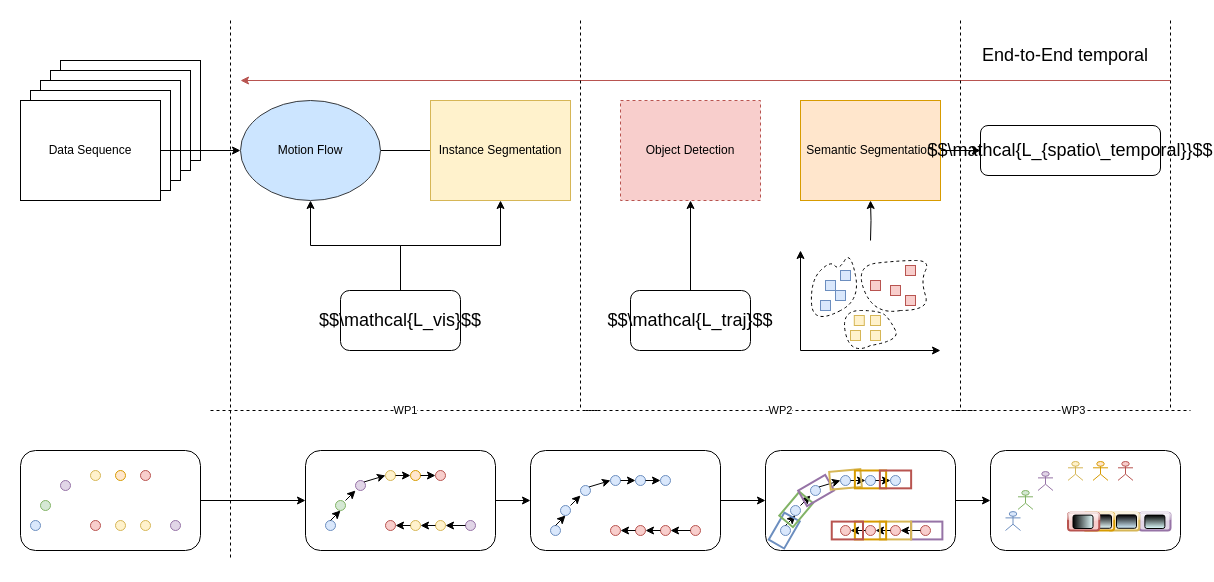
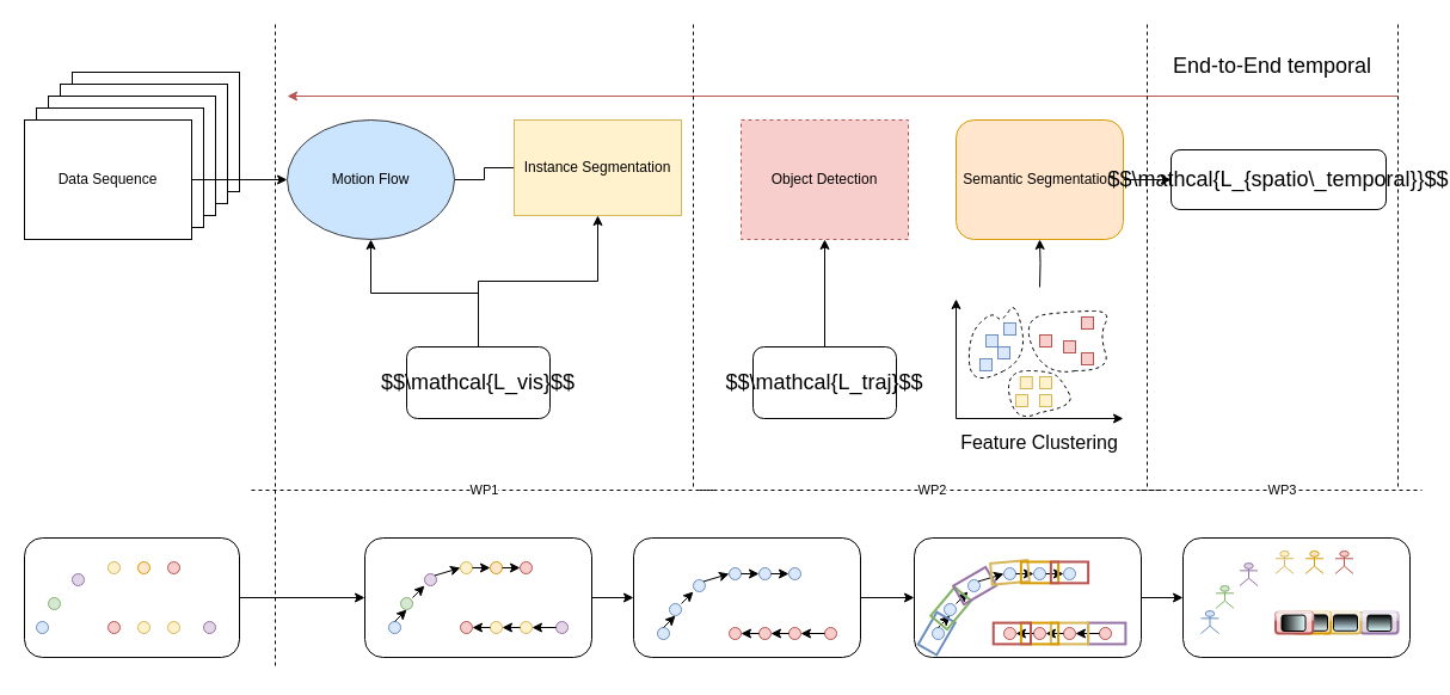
- <mxCell id="6" value="Instance Segmentation" style="rounded=0;whiteSpace=wrap;html=1;fillColor=#fff2cc;strokeColor=#d6b656;" parent="1" vertex="1"><mxGeometry x="430" y="100" width="140" height="100" as="geometry" /></mxCell>
+ <mxCell id="6" value="Instance Segmentation" style="rounded=0;whiteSpace=wrap;html=1;fillColor=#fff2cc;strokeColor=#d6b656;" parent="1" vertex="1"><mxGeometry x="430" y="100" width="140" height="80" as="geometry" /></mxCell>
- <mxCell id="9" value="Semantic Segmentation" style="rounded=0;whiteSpace=wrap;html=1;fillColor=#ffe6cc;strokeColor=#d79b00;" parent="1" vertex="1"><mxGeometry x="800" y="100" width="140" height="100" as="geometry" /></mxCell>
+ <mxCell id="9" value="Semantic Segmentation" style="whiteSpace=wrap;html=1;fillColor=#ffe6cc;strokeColor=#d79b00;rounded=1;" parent="1" vertex="1"><mxGeometry x="800" y="100" width="140" height="100" as="geometry" /></mxCell>
+ <mxCell id="146" value="Feature Clustering" style="text;html=1;strokeColor=none;fillColor=none;align=center;verticalAlign=middle;whiteSpace=wrap;rounded=0;fontSize=16;" vertex="1" parent="1"><mxGeometry x="765" y="355" width="210" height="30" as="geometry" /></mxCell>
